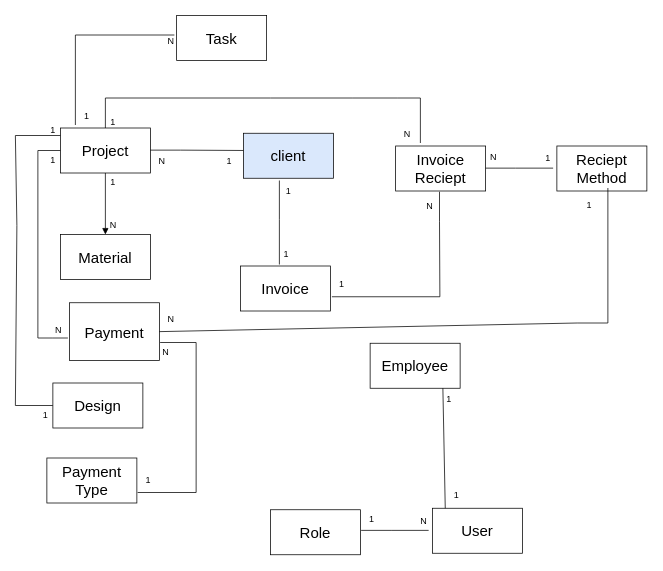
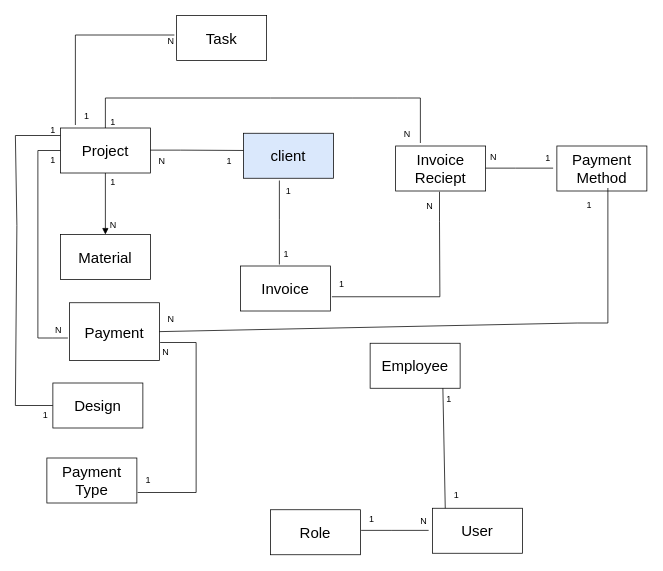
- <mxCell id="13" value="&lt;font style=&quot;font-size: 20px;&quot;&gt;Reciept&lt;/font&gt;&lt;div&gt;&lt;font style=&quot;font-size: 20px;&quot;&gt;Method&lt;/font&gt;&lt;/div&gt;" style="rounded=0;whiteSpace=wrap;html=1;" vertex="1" parent="1"><mxGeometry x="742" y="194" width="120" height="60" as="geometry" /></mxCell>
+ <mxCell id="13" value="&lt;font style=&quot;font-size: 20px;&quot;&gt;Payment&lt;/font&gt;&lt;div&gt;&lt;font style=&quot;font-size: 20px;&quot;&gt;Method&lt;/font&gt;&lt;/div&gt;" style="rounded=0;whiteSpace=wrap;html=1;" vertex="1" parent="1"><mxGeometry x="742" y="194" width="120" height="60" as="geometry" /></mxCell>
